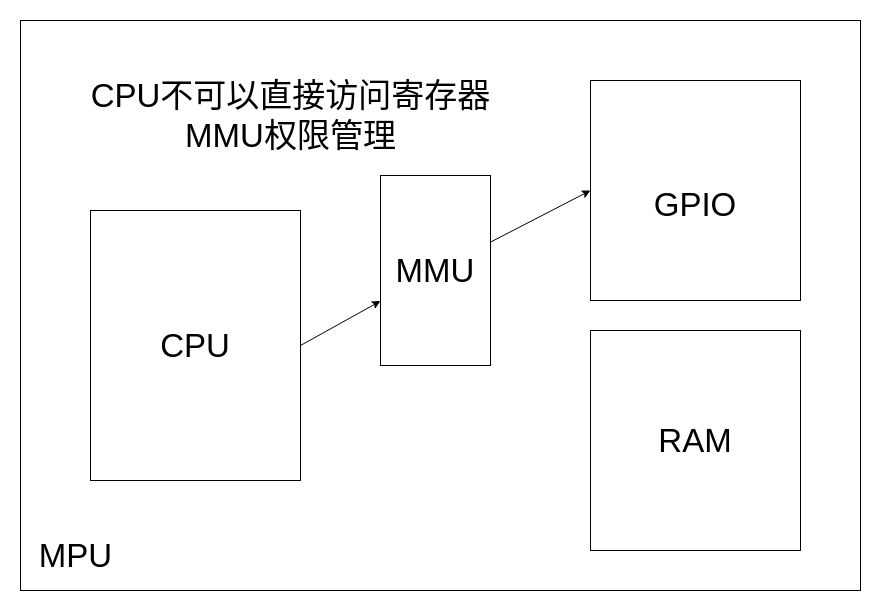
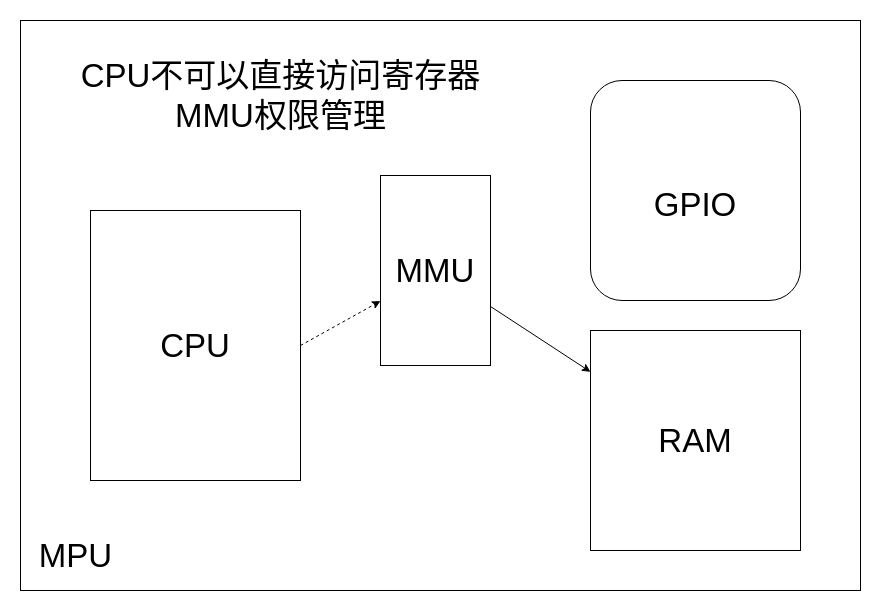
- <mxCell id="7" value="CPU不可以直接访问寄存器&lt;br&gt;MMU权限管理" style="text;html=1;resizable=0;autosize=1;align=center;verticalAlign=middle;points=[];fillColor=none;strokeColor=none;rounded=0;fontSize=33;" parent="1" vertex="1"><mxGeometry x="80" y="70" width="420" height="90" as="geometry" /></mxCell>
+ <mxCell id="7" value="CPU不可以直接访问寄存器&lt;br&gt;MMU权限管理" style="text;html=1;resizable=0;autosize=1;align=center;verticalAlign=middle;points=[];fillColor=none;strokeColor=none;rounded=0;fontSize=33;" parent="1" vertex="1"><mxGeometry x="70" y="50" width="420" height="90" as="geometry" /></mxCell>
- <mxCell id="5" value="&lt;br&gt;&lt;br&gt;&lt;font face=&quot;helvetica&quot;&gt;&lt;span style=&quot;font-size: 33px&quot;&gt;GPIO&lt;/span&gt;&lt;/font&gt;" style="whiteSpace=wrap;html=1;" parent="1" vertex="1"><mxGeometry x="590" y="80" width="210" height="220" as="geometry" /></mxCell>
+ <mxCell id="5" value="&lt;br&gt;&lt;br&gt;&lt;font face=&quot;helvetica&quot;&gt;&lt;span style=&quot;font-size: 33px&quot;&gt;GPIO&lt;/span&gt;&lt;/font&gt;" style="whiteSpace=wrap;html=1;rounded=1;" parent="1" vertex="1"><mxGeometry x="590" y="80" width="210" height="220" as="geometry" /></mxCell>
- <mxCell id="9" style="edgeStyle=none;html=1;entryX=0;entryY=0.5;entryDx=0;entryDy=0;" edge="1" parent="1" source="10" target="5"><mxGeometry relative="1" as="geometry" /></mxCell>
+ <mxCell id="9" style="edgeStyle=none;html=1;" edge="1" parent="1" source="10" target="6"><mxGeometry relative="1" as="geometry" /></mxCell>
- <mxCell id="3" style="edgeStyle=none;html=1;exitX=1;exitY=0.5;exitDx=0;exitDy=0;" edge="1" parent="1" source="4" target="10"><mxGeometry relative="1" as="geometry" /></mxCell>
+ <mxCell id="3" style="edgeStyle=none;html=1;exitX=1;exitY=0.5;exitDx=0;exitDy=0;dashed=1;" edge="1" parent="1" source="4" target="10"><mxGeometry relative="1" as="geometry" /></mxCell>
